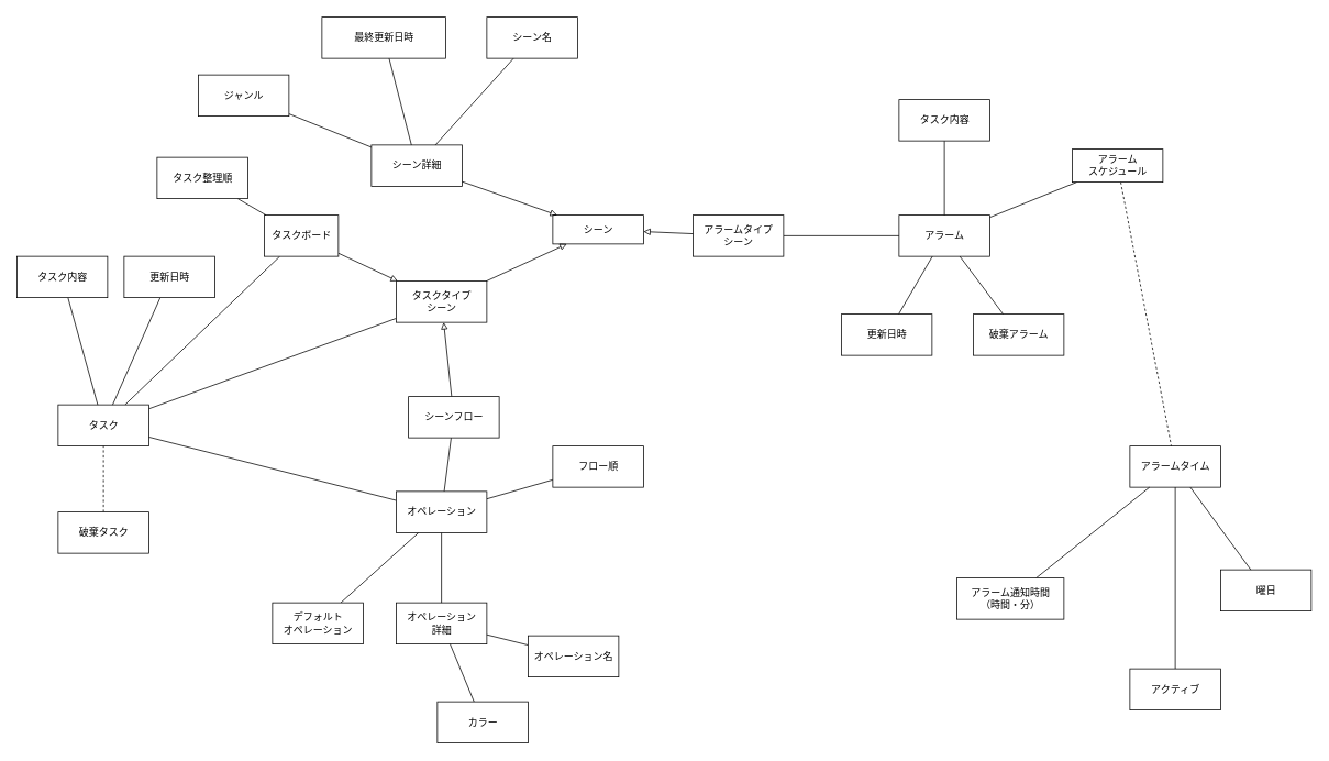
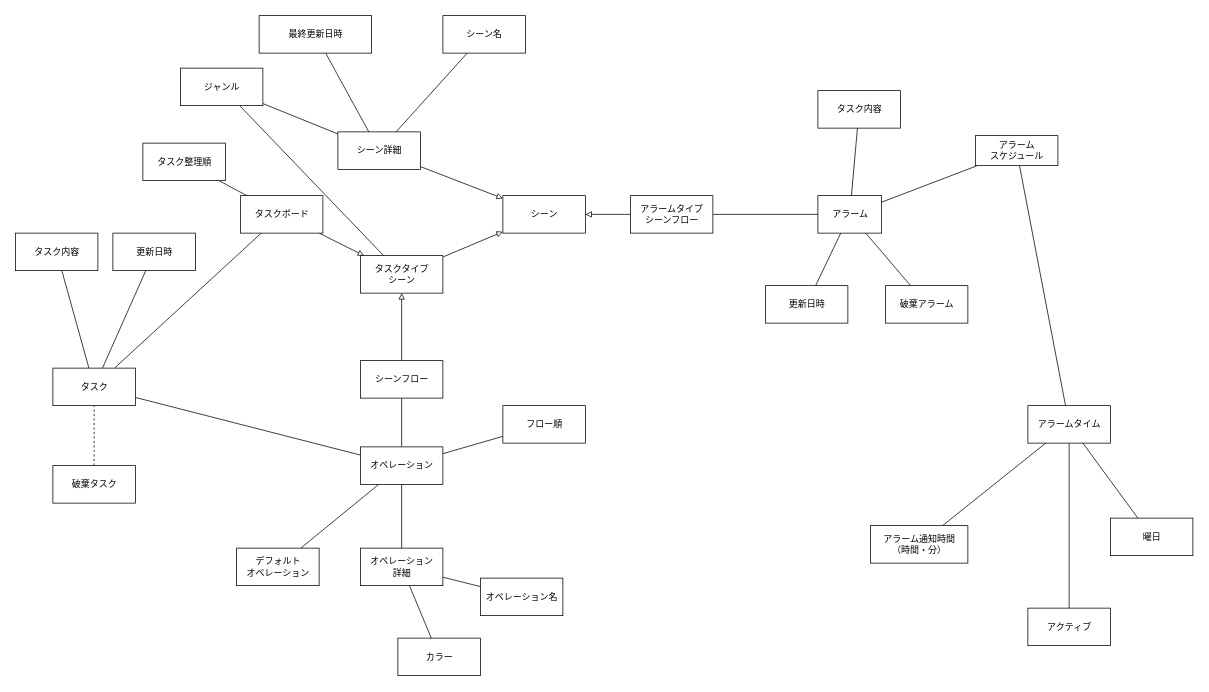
- <mxCell id="13" value="最終更新日時" style="html=1;" parent="1" vertex="1"><mxGeometry x="390" y="20" width="150" height="50" as="geometry" /></mxCell>
+ <mxCell id="13" value="最終更新日時" style="html=1;" parent="1" vertex="1"><mxGeometry x="345" y="20" width="150" height="50" as="geometry" /></mxCell>
- <mxCell id="34" value="シーン" style="html=1;" parent="1" vertex="1"><mxGeometry x="670" y="260" width="110" height="35" as="geometry" /></mxCell>
+ <mxCell id="34" value="シーン" style="html=1;" parent="1" vertex="1"><mxGeometry x="670" y="260" width="110" height="50" as="geometry" /></mxCell>
- <mxCell id="35" value="タスクボード" style="html=1;" parent="1" vertex="1"><mxGeometry x="320" y="260" width="90" height="50" as="geometry" /></mxCell>
+ <mxCell id="35" value="タスクボード" style="html=1;" parent="1" vertex="1"><mxGeometry x="320" y="260" width="110" height="50" as="geometry" /></mxCell>
- <mxCell id="55" value="アラームタイプ&lt;br&gt;シーン" style="html=1;" parent="1" vertex="1"><mxGeometry x="840" y="260" width="110" height="50" as="geometry" /></mxCell>
+ <mxCell id="55" value="アラームタイプ&lt;br&gt;シーンフロー" style="html=1;" parent="1" vertex="1"><mxGeometry x="840" y="260" width="110" height="50" as="geometry" /></mxCell>
- <mxCell id="40" value="アラーム" style="html=1;" parent="1" vertex="1"><mxGeometry x="1090" y="260" width="110" height="50" as="geometry" /></mxCell>
+ <mxCell id="40" value="アラーム" style="html=1;" parent="1" vertex="1"><mxGeometry x="1090" y="260" width="85" height="50" as="geometry" /></mxCell>
- <mxCell id="59" style="edgeStyle=none;html=1;endArrow=none;endFill=0;dashed=1;" edge="1" parent="1" source="60" target="47"><mxGeometry relative="1" as="geometry" /></mxCell>
+ <mxCell id="59" style="edgeStyle=none;html=1;endArrow=none;endFill=0;" edge="1" parent="1" source="60" target="47"><mxGeometry relative="1" as="geometry" /></mxCell>
- <mxCell id="2" style="edgeStyle=none;html=1;endArrow=none;endFill=0;" parent="1" source="52" target="9" edge="1"><mxGeometry relative="1" as="geometry" /></mxCell>
+ <mxCell id="2" style="edgeStyle=none;html=1;endArrow=none;endFill=0;" parent="1" source="52" target="27" edge="1"><mxGeometry relative="1" as="geometry" /></mxCell>
- <mxCell id="30" value="シーンフロー" style="html=1;" parent="1" vertex="1"><mxGeometry x="495" y="480" width="110" height="50" as="geometry" /></mxCell>
+ <mxCell id="30" value="シーンフロー" style="html=1;" parent="1" vertex="1"><mxGeometry x="480" y="480" width="110" height="50" as="geometry" /></mxCell>
- <mxCell id="31" value="デフォルト&lt;br&gt;オペレーション" style="html=1;" parent="1" vertex="1"><mxGeometry x="330" y="730" width="110" height="50" as="geometry" /></mxCell>
+ <mxCell id="31" value="デフォルト&lt;br&gt;オペレーション" style="html=1;" parent="1" vertex="1"><mxGeometry x="315" y="730" width="110" height="50" as="geometry" /></mxCell>
